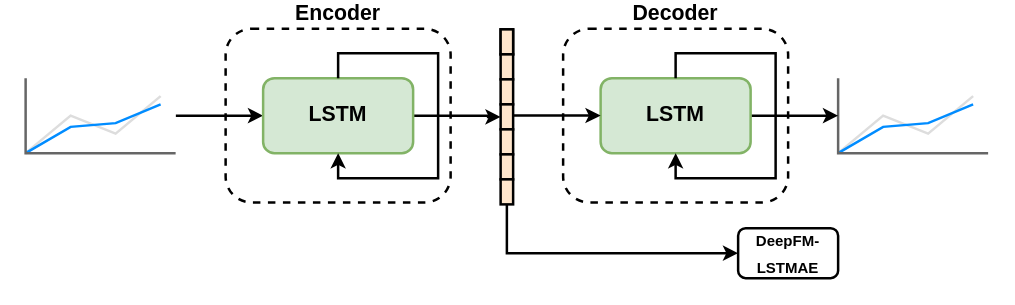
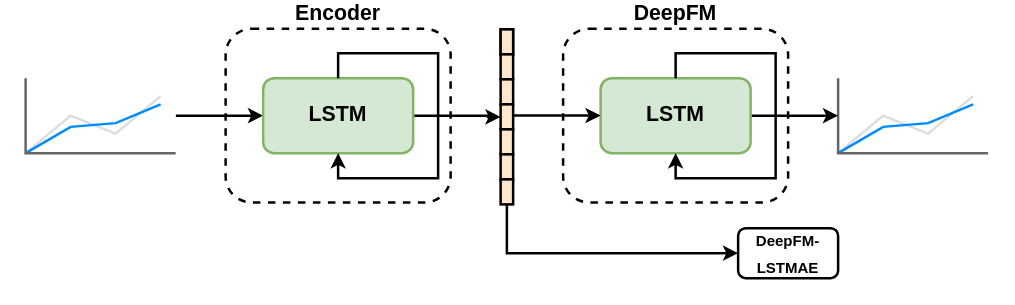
- <mxCell id="2" value="&lt;b&gt;Decoder&lt;/b&gt;" style="rounded=1;whiteSpace=wrap;html=1;shadow=0;glass=0;labelBackgroundColor=none;sketch=0;fontSize=17;strokeWidth=2;labelPosition=center;verticalLabelPosition=top;align=center;verticalAlign=bottom;dashed=1;" parent="1" vertex="1"><mxGeometry x="450" y="20.5" width="180" height="139" as="geometry" /></mxCell>
+ <mxCell id="2" value="&lt;b&gt;DeepFM&lt;/b&gt;" style="rounded=1;whiteSpace=wrap;html=1;shadow=0;glass=0;labelBackgroundColor=none;sketch=0;fontSize=17;strokeWidth=2;labelPosition=center;verticalLabelPosition=top;align=center;verticalAlign=bottom;dashed=1;" parent="1" vertex="1"><mxGeometry x="450" y="20.5" width="180" height="139" as="geometry" /></mxCell>
